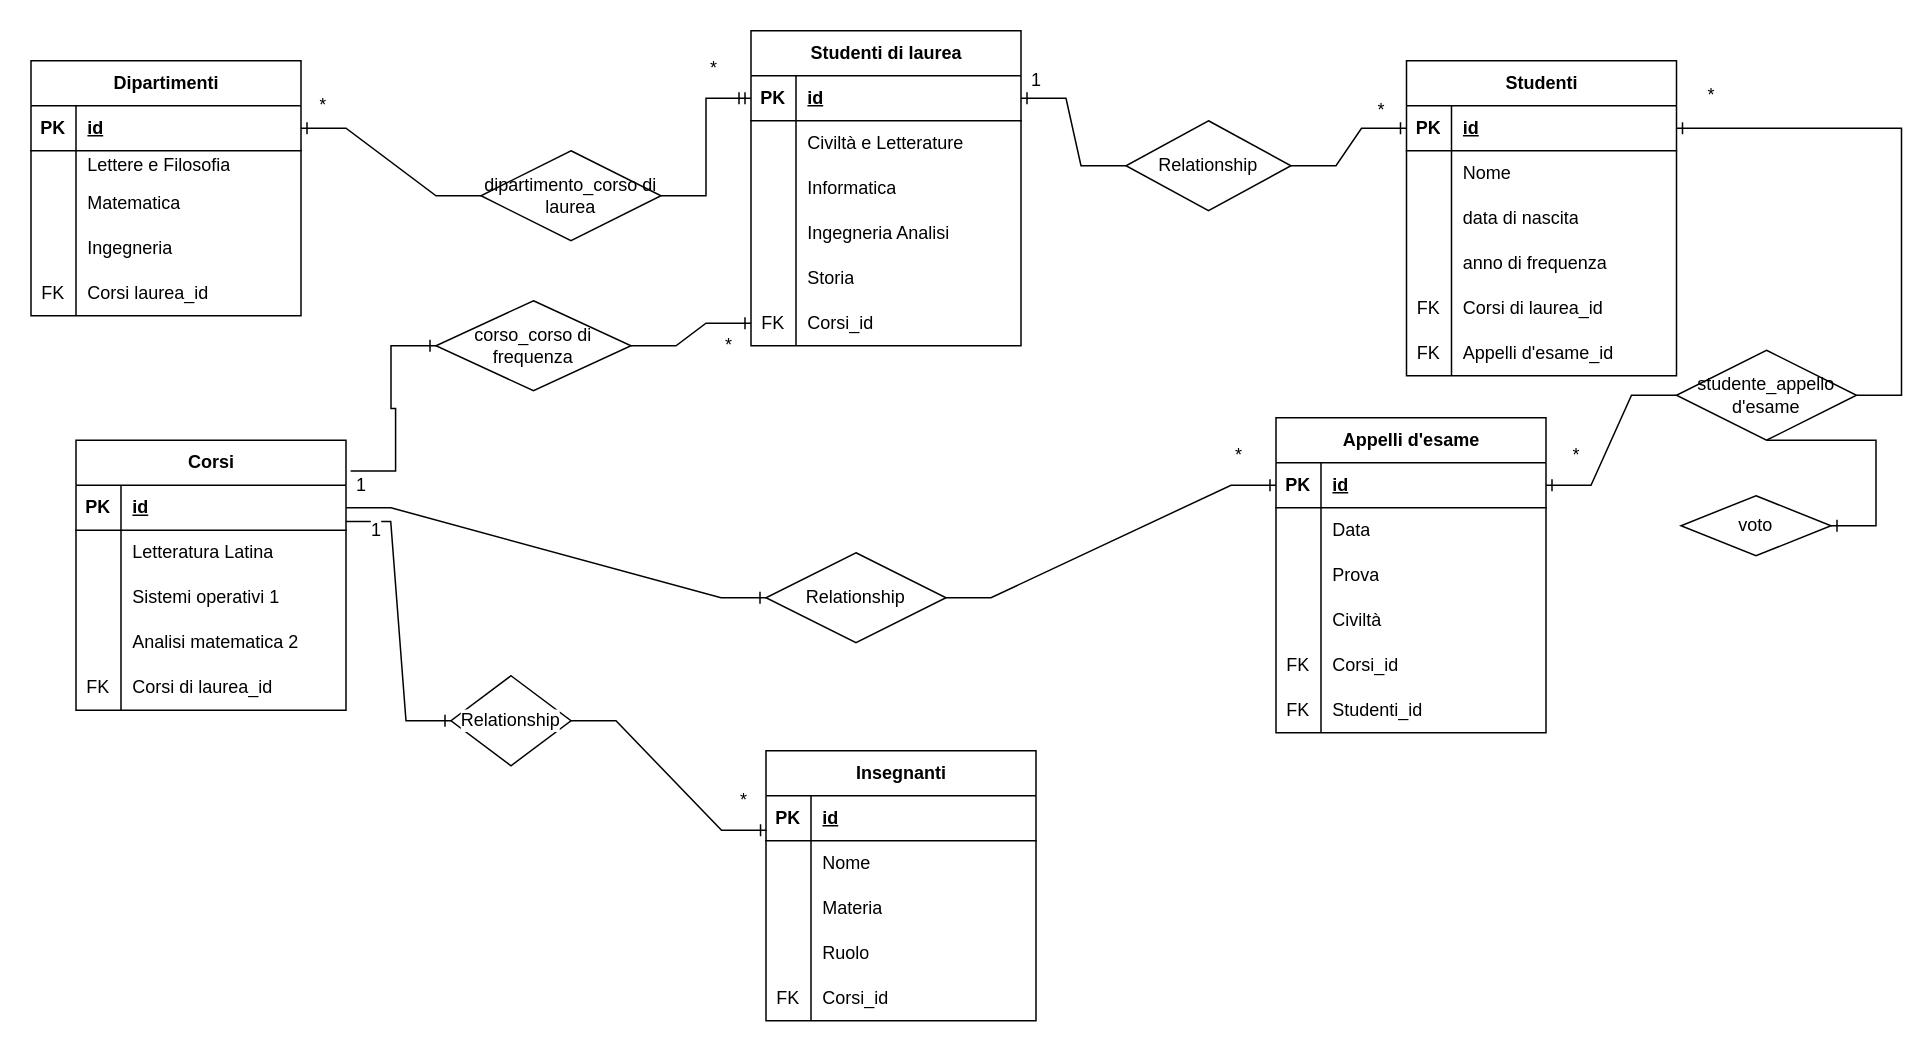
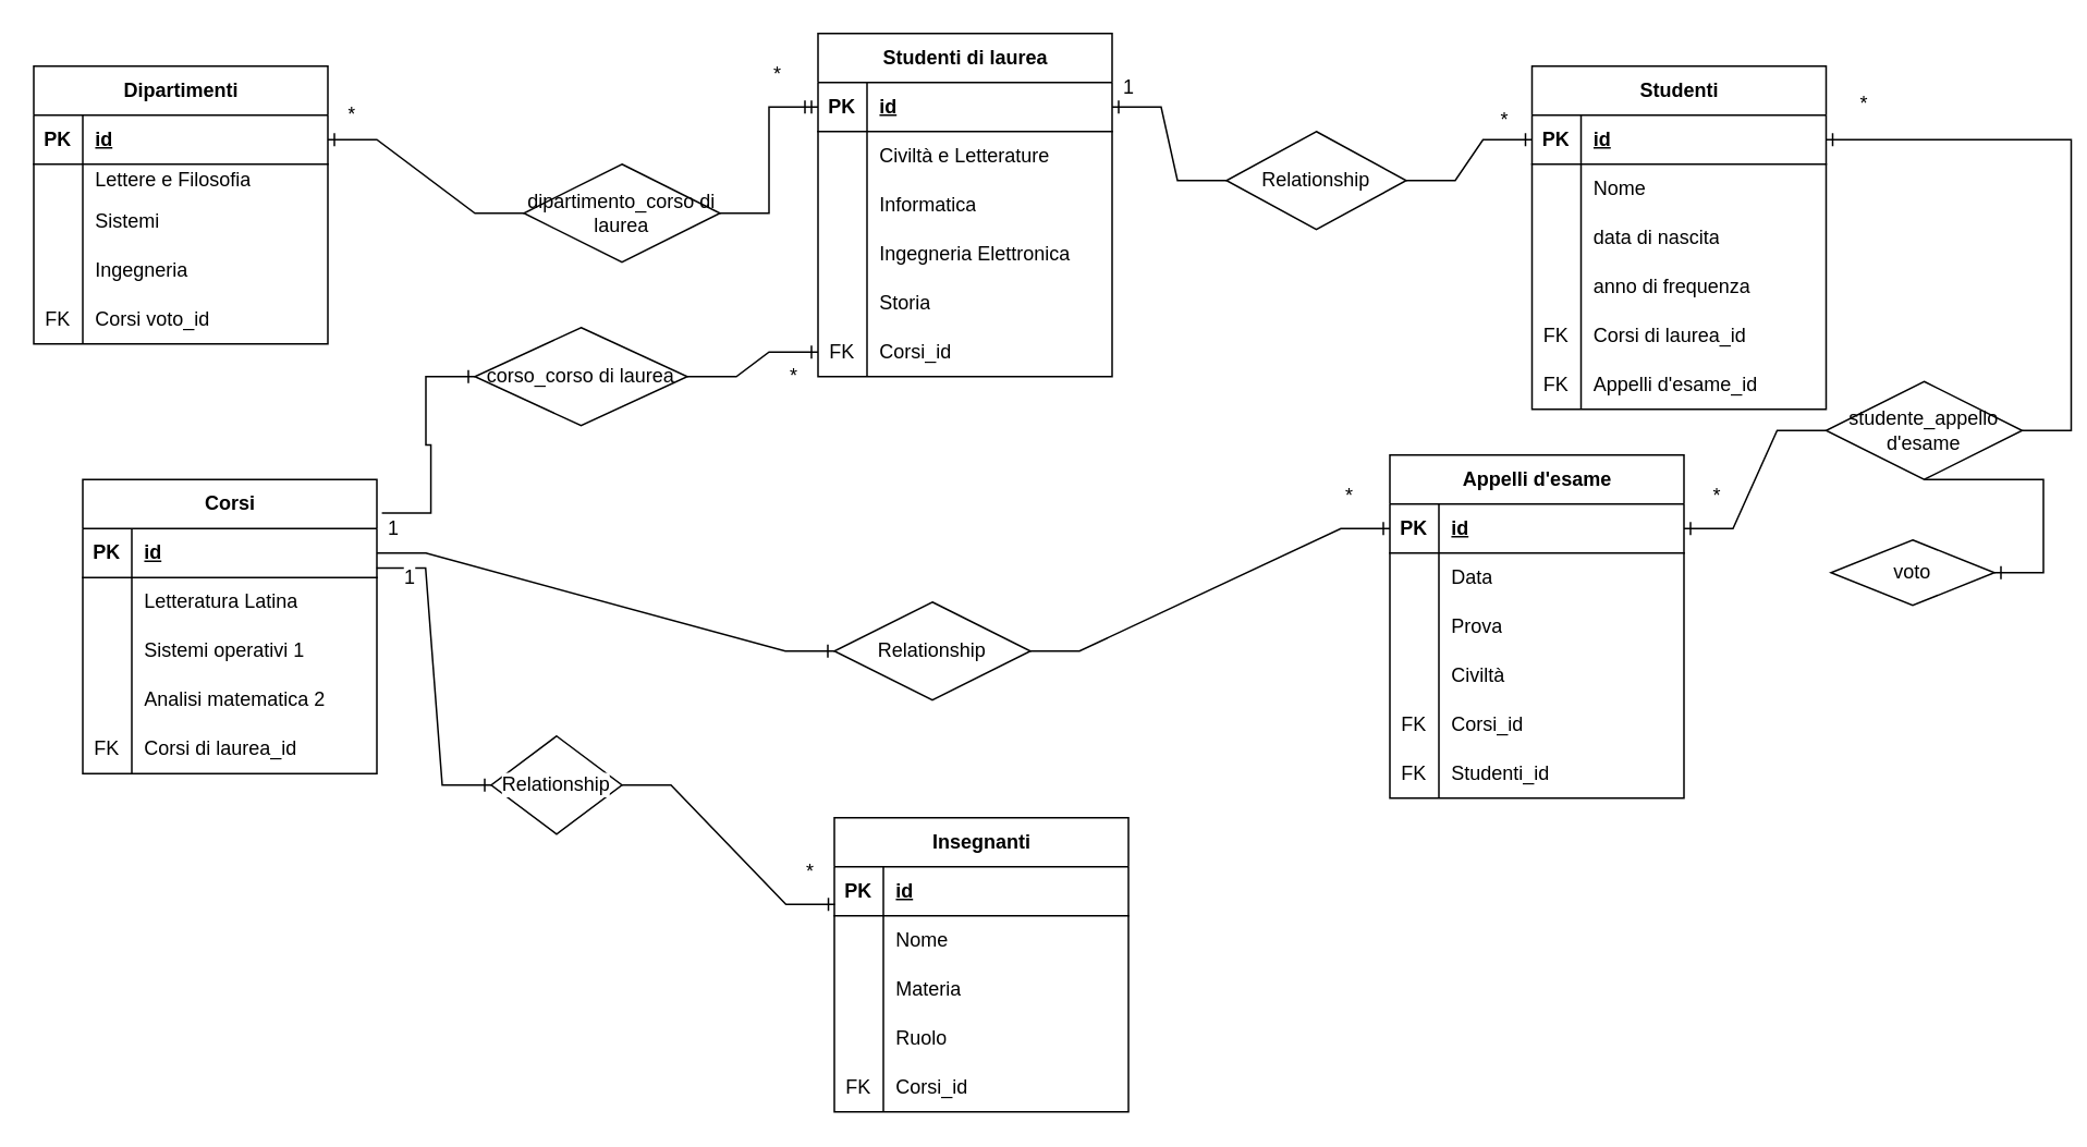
- <mxCell id="11" value="Matematica" style="shape=partialRectangle;connectable=0;fillColor=none;top=0;left=0;bottom=0;right=0;align=left;spacingLeft=6;overflow=hidden;whiteSpace=wrap;html=1;" vertex="1" parent="9"><mxGeometry x="30" width="150" height="30" as="geometry"><mxRectangle width="150" height="30" as="alternateBounds" /></mxGeometry></mxCell>
+ <mxCell id="11" value="Sistemi" style="shape=partialRectangle;connectable=0;fillColor=none;top=0;left=0;bottom=0;right=0;align=left;spacingLeft=6;overflow=hidden;whiteSpace=wrap;html=1;" vertex="1" parent="9"><mxGeometry x="30" width="150" height="30" as="geometry"><mxRectangle width="150" height="30" as="alternateBounds" /></mxGeometry></mxCell>
- <mxCell id="30" value="Ingegneria Analisi" style="shape=partialRectangle;connectable=0;fillColor=none;top=0;left=0;bottom=0;right=0;align=left;spacingLeft=6;overflow=hidden;whiteSpace=wrap;html=1;" vertex="1" parent="28"><mxGeometry x="30" width="150" height="30" as="geometry"><mxRectangle width="150" height="30" as="alternateBounds" /></mxGeometry></mxCell>
+ <mxCell id="30" value="Ingegneria Elettronica" style="shape=partialRectangle;connectable=0;fillColor=none;top=0;left=0;bottom=0;right=0;align=left;spacingLeft=6;overflow=hidden;whiteSpace=wrap;html=1;" vertex="1" parent="28"><mxGeometry x="30" width="150" height="30" as="geometry"><mxRectangle width="150" height="30" as="alternateBounds" /></mxGeometry></mxCell>
- <mxCell id="17" value="Corsi laurea_id" style="shape=partialRectangle;connectable=0;fillColor=none;top=0;left=0;bottom=0;right=0;align=left;spacingLeft=6;overflow=hidden;whiteSpace=wrap;html=1;" vertex="1" parent="15"><mxGeometry x="30" width="150" height="30" as="geometry"><mxRectangle width="150" height="30" as="alternateBounds" /></mxGeometry></mxCell>
+ <mxCell id="17" value="Corsi voto_id" style="shape=partialRectangle;connectable=0;fillColor=none;top=0;left=0;bottom=0;right=0;align=left;spacingLeft=6;overflow=hidden;whiteSpace=wrap;html=1;" vertex="1" parent="15"><mxGeometry x="30" width="150" height="30" as="geometry"><mxRectangle width="150" height="30" as="alternateBounds" /></mxGeometry></mxCell>
- <mxCell id="113" value="corso_corso di frequenza" style="shape=rhombus;perimeter=rhombusPerimeter;whiteSpace=wrap;html=1;align=center;" vertex="1" parent="1"><mxGeometry x="290" y="200" width="130" height="60" as="geometry" /></mxCell>
+ <mxCell id="113" value="corso_corso di laurea" style="shape=rhombus;perimeter=rhombusPerimeter;whiteSpace=wrap;html=1;align=center;" vertex="1" parent="1"><mxGeometry x="290" y="200" width="130" height="60" as="geometry" /></mxCell>
